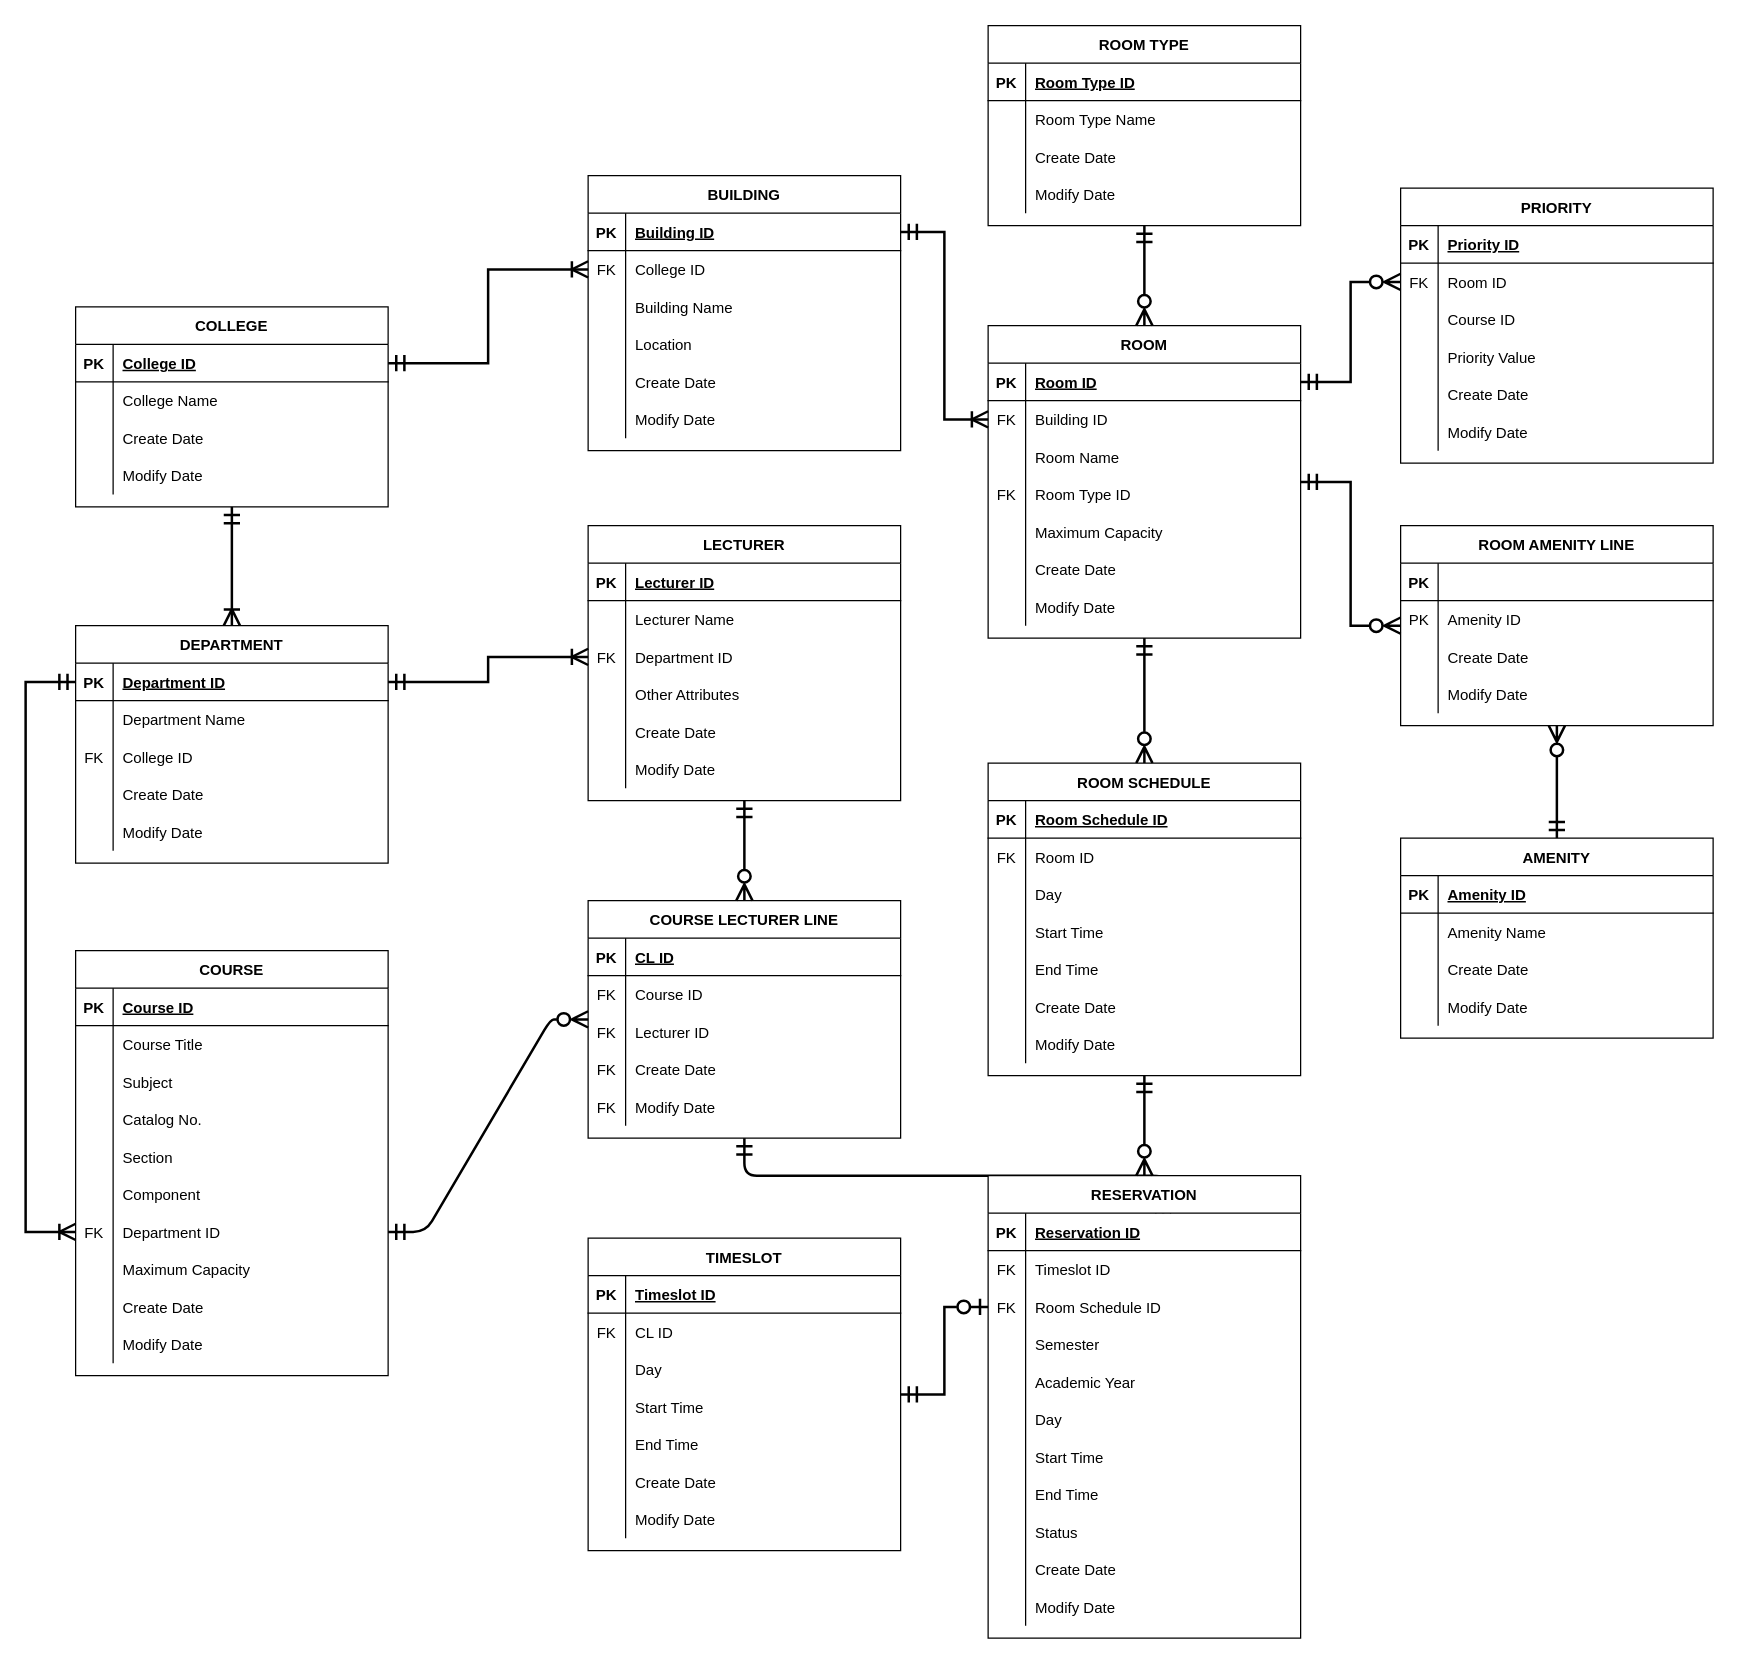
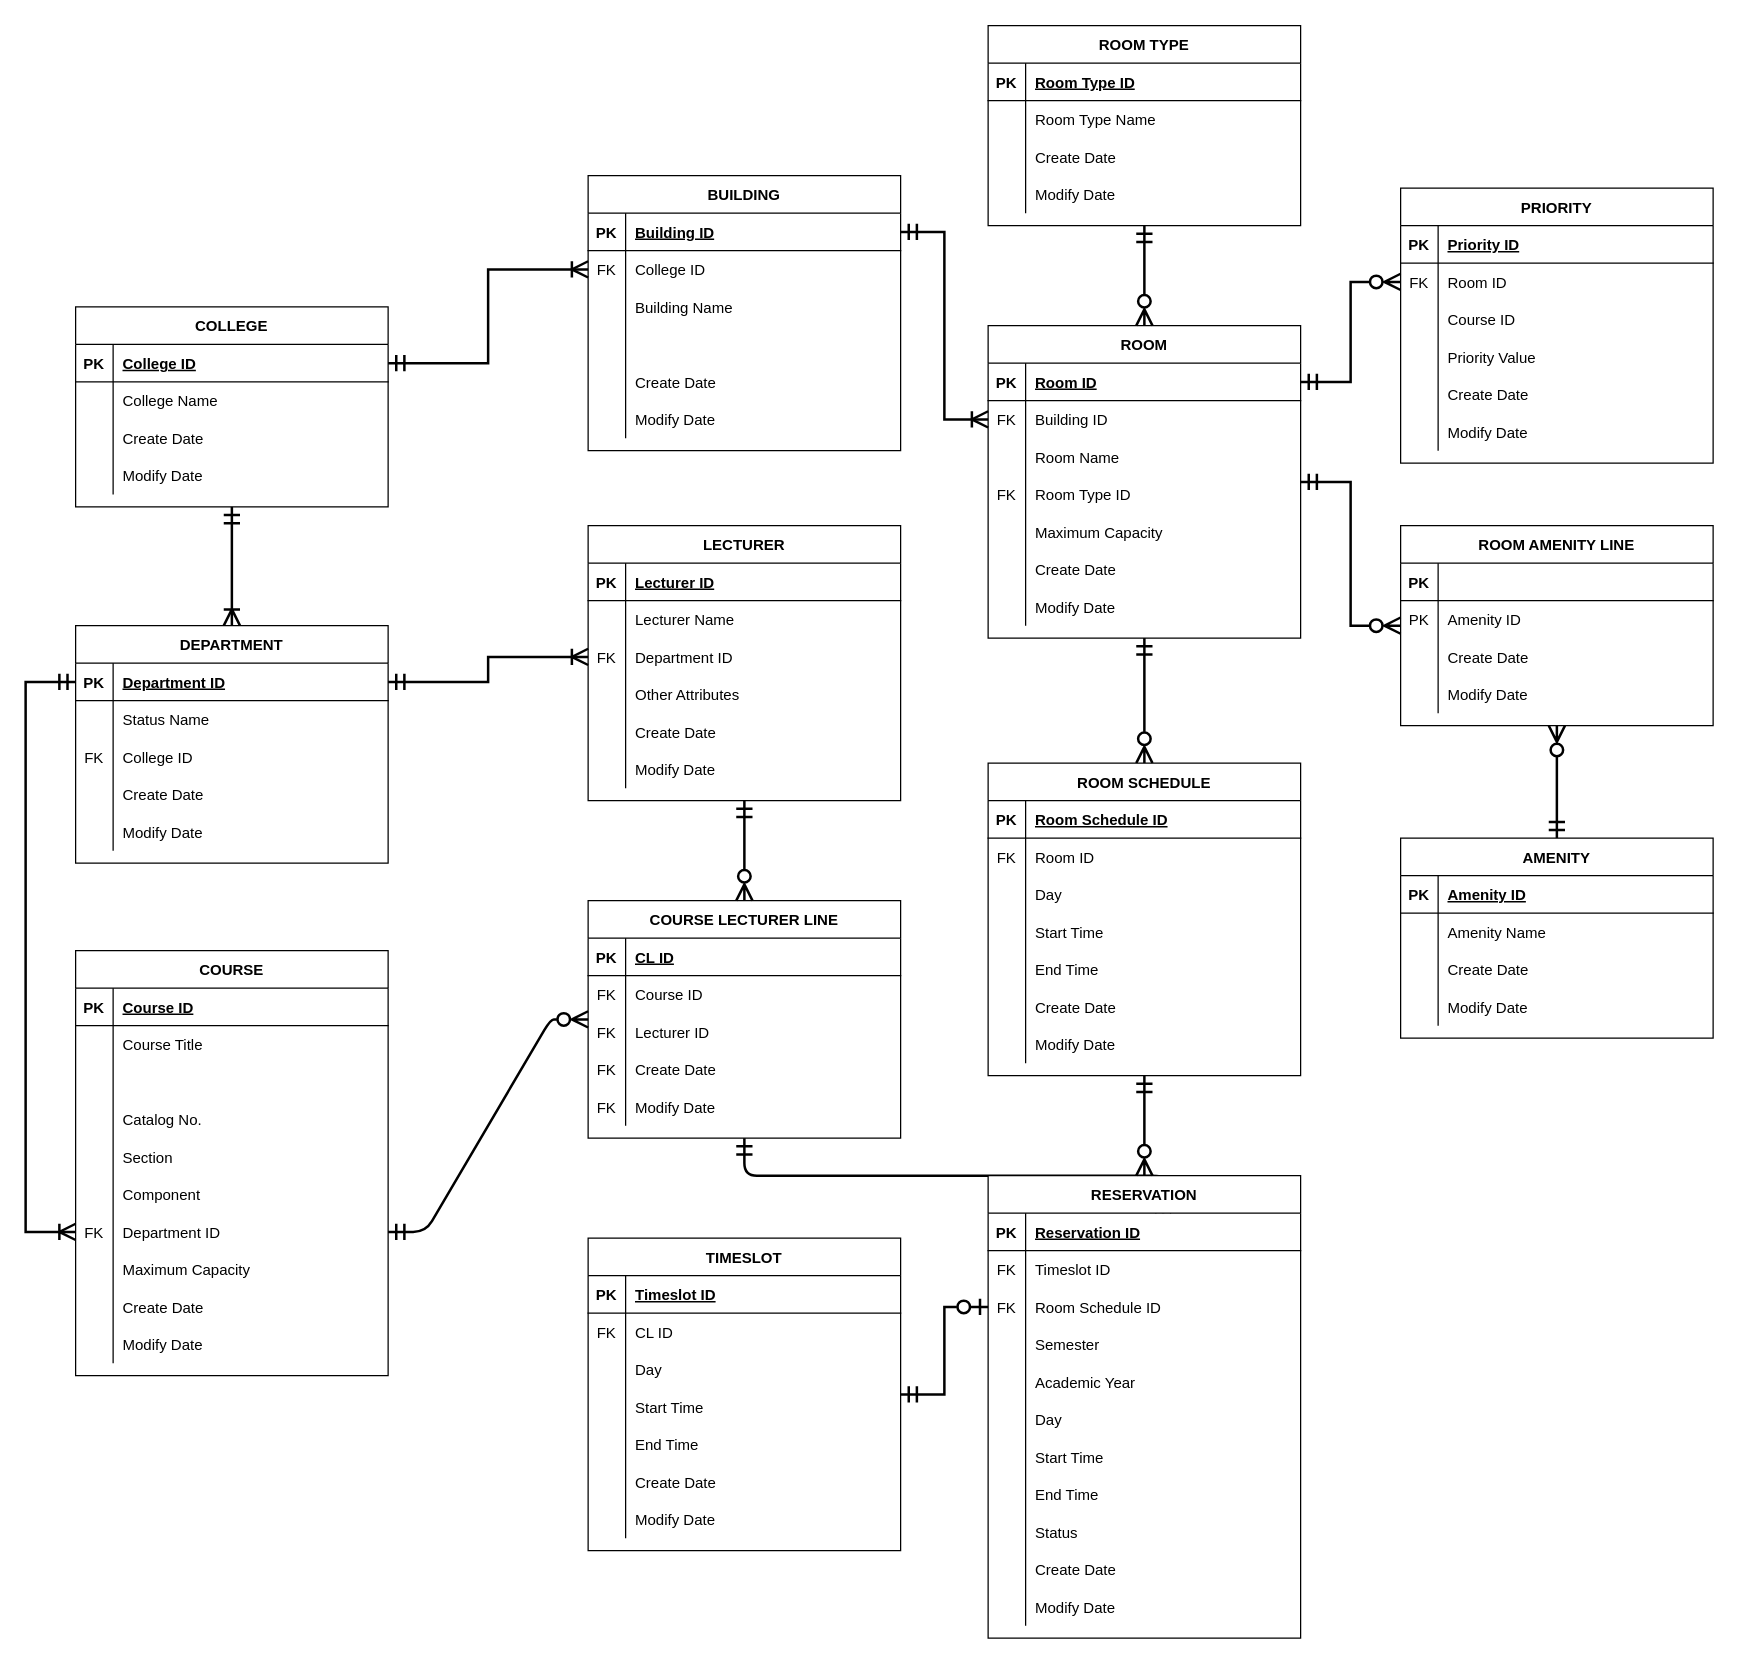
- <mxCell id="29" value="Location" style="shape=partialRectangle;overflow=hidden;connectable=0;fillColor=none;top=0;left=0;bottom=0;right=0;align=left;spacingLeft=6;" vertex="1" parent="27"><mxGeometry x="30" width="220" height="30" as="geometry"><mxRectangle width="220" height="30" as="alternateBounds" /></mxGeometry></mxCell>
- <mxCell id="93" value="Department Name" style="shape=partialRectangle;overflow=hidden;connectable=0;fillColor=none;top=0;left=0;bottom=0;right=0;align=left;spacingLeft=6;" parent="91" vertex="1"><mxGeometry x="30" width="220" height="30" as="geometry"><mxRectangle width="220" height="30" as="alternateBounds" /></mxGeometry></mxCell>
+ <mxCell id="93" value="Status Name" style="shape=partialRectangle;overflow=hidden;connectable=0;fillColor=none;top=0;left=0;bottom=0;right=0;align=left;spacingLeft=6;" parent="91" vertex="1"><mxGeometry x="30" width="220" height="30" as="geometry"><mxRectangle width="220" height="30" as="alternateBounds" /></mxGeometry></mxCell>
- <mxCell id="112" value="Subject" style="shape=partialRectangle;overflow=hidden;connectable=0;fillColor=none;top=0;left=0;bottom=0;right=0;align=left;spacingLeft=6;" parent="110" vertex="1"><mxGeometry x="30" width="220" height="30" as="geometry"><mxRectangle width="220" height="30" as="alternateBounds" /></mxGeometry></mxCell>
